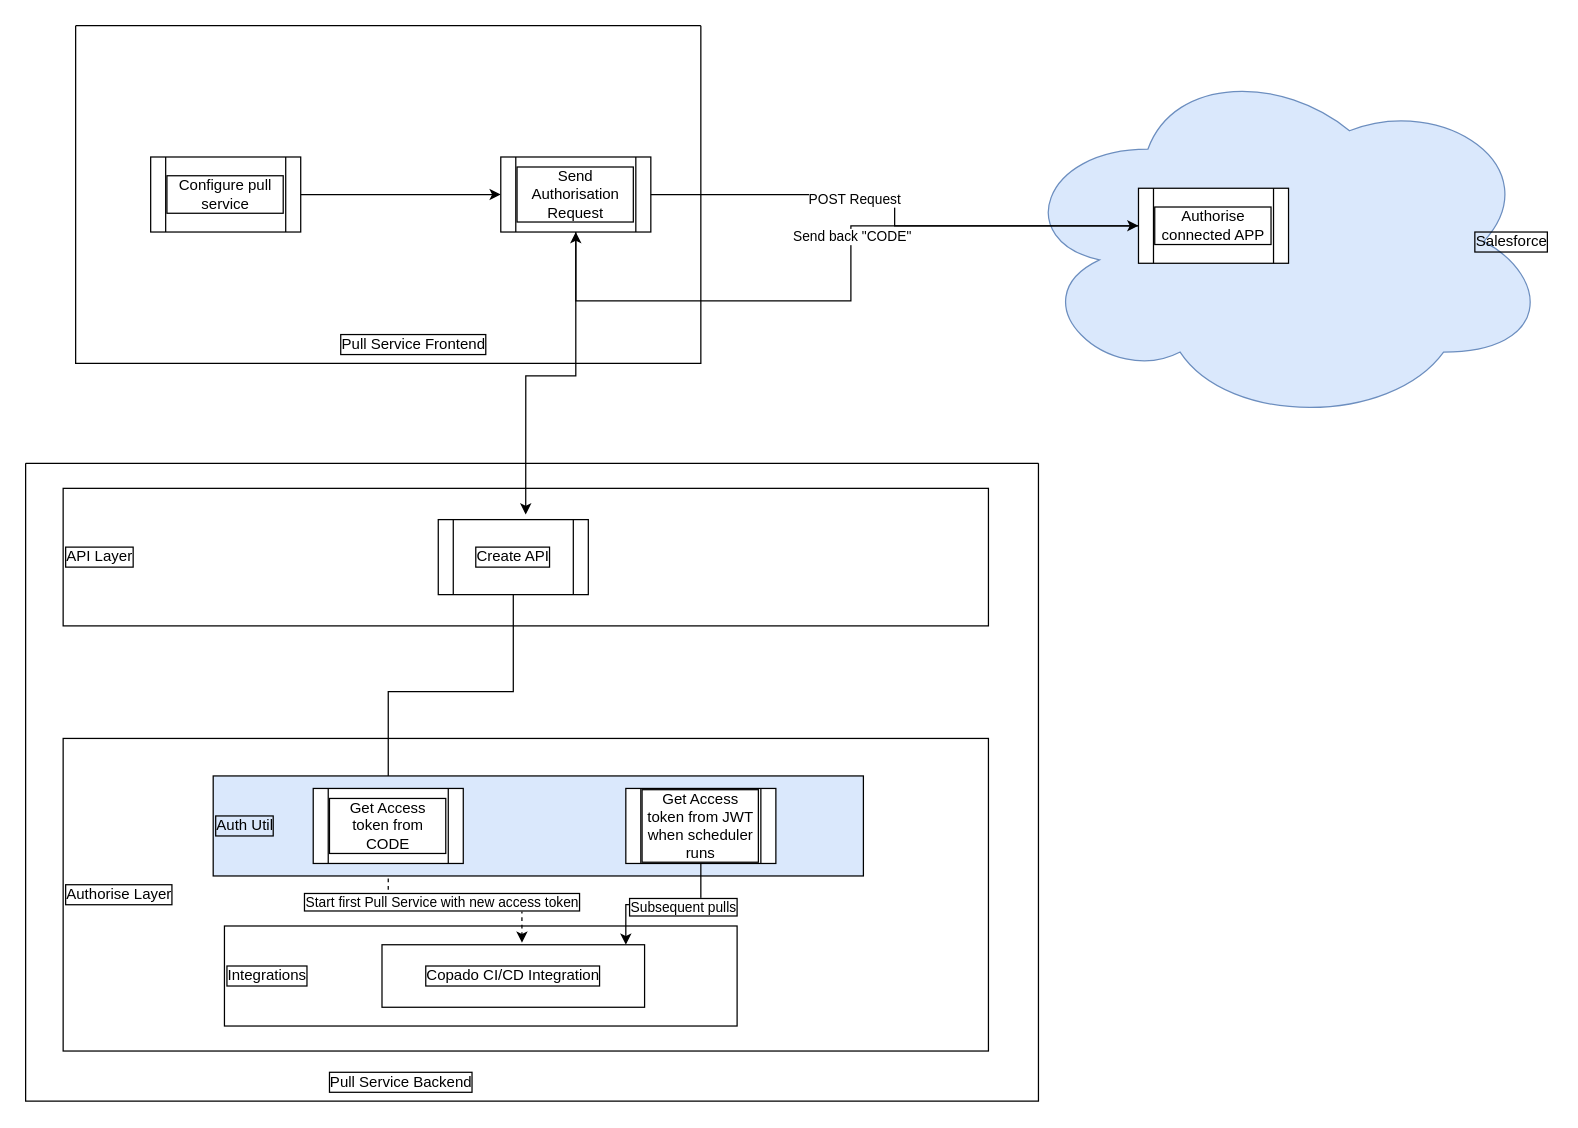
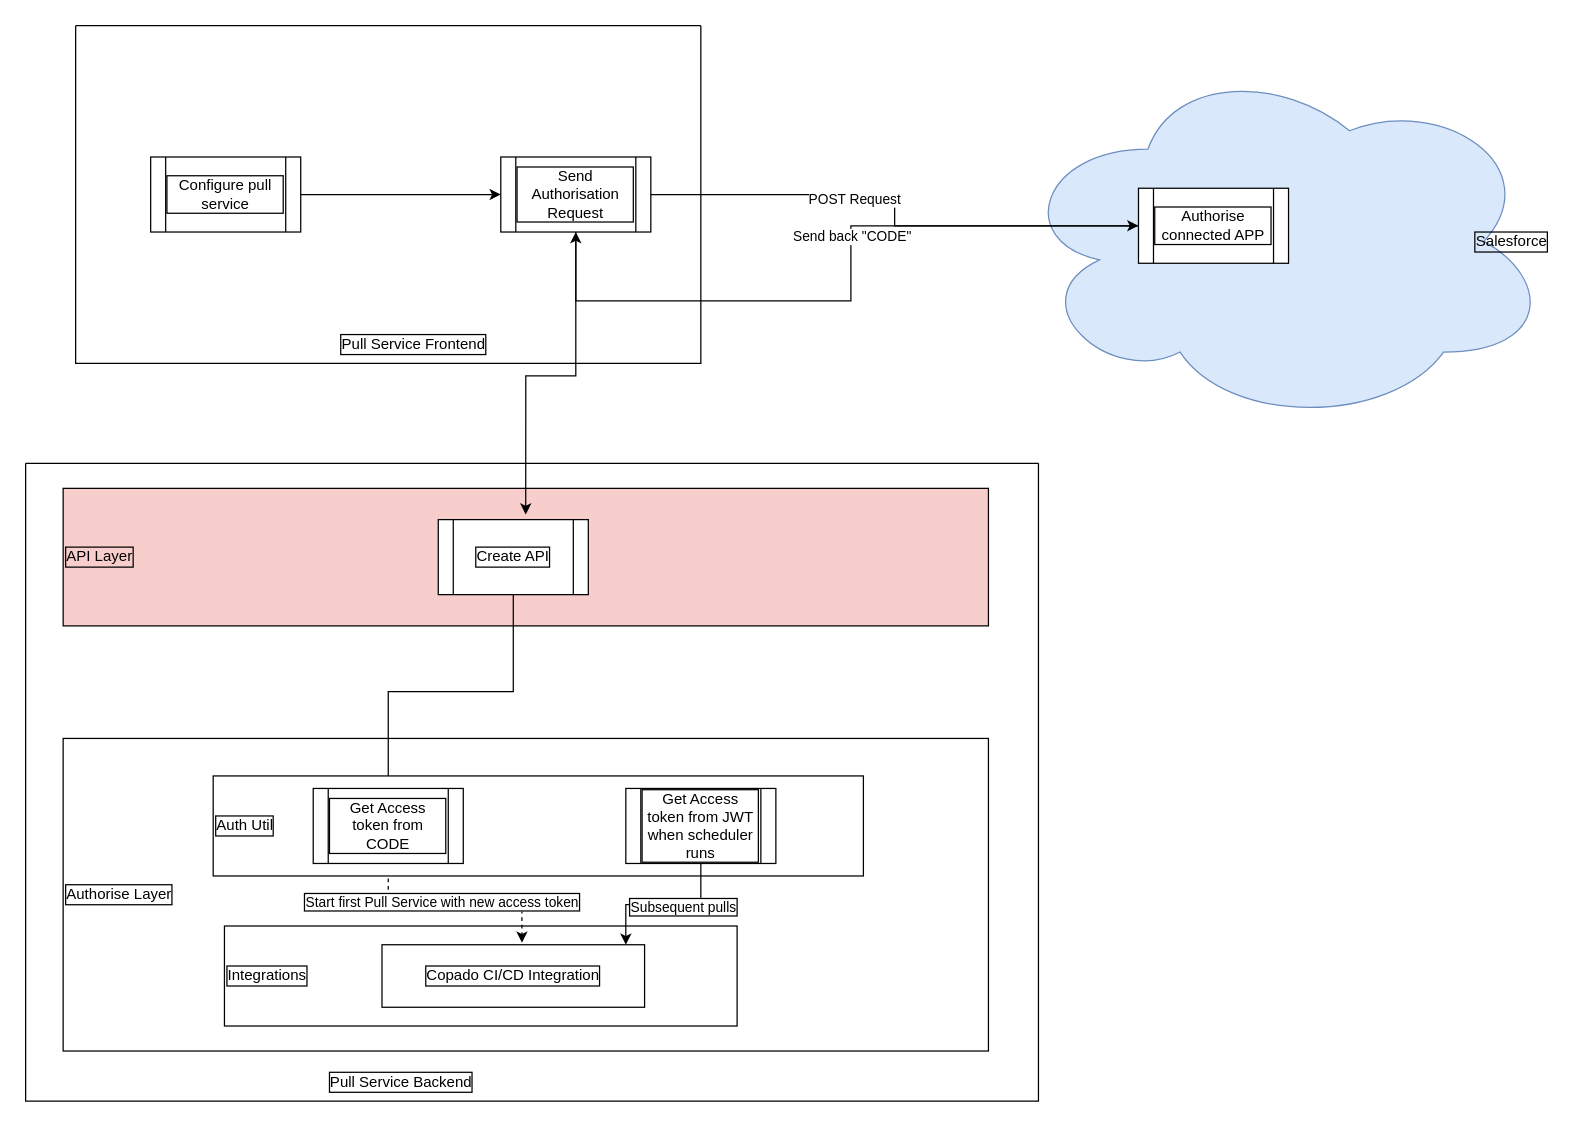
- <mxCell id="5" value="API Layer" style="rounded=0;whiteSpace=wrap;html=1;labelBorderColor=default;align=left;" parent="3" vertex="1"><mxGeometry x="30" y="20" width="740" height="110" as="geometry" /></mxCell>
+ <mxCell id="5" value="API Layer" style="rounded=0;whiteSpace=wrap;html=1;labelBorderColor=default;align=left;fillColor=#f8cecc;" parent="3" vertex="1"><mxGeometry x="30" y="20" width="740" height="110" as="geometry" /></mxCell>
- <mxCell id="13" value="Auth Util" style="rounded=0;whiteSpace=wrap;html=1;labelBorderColor=default;align=left;fillColor=#dae8fc;" parent="3" vertex="1"><mxGeometry x="150" y="250" width="520" height="80" as="geometry" /></mxCell>
+ <mxCell id="13" value="Auth Util" style="rounded=0;whiteSpace=wrap;html=1;labelBorderColor=default;align=left;" parent="3" vertex="1"><mxGeometry x="150" y="250" width="520" height="80" as="geometry" /></mxCell>
